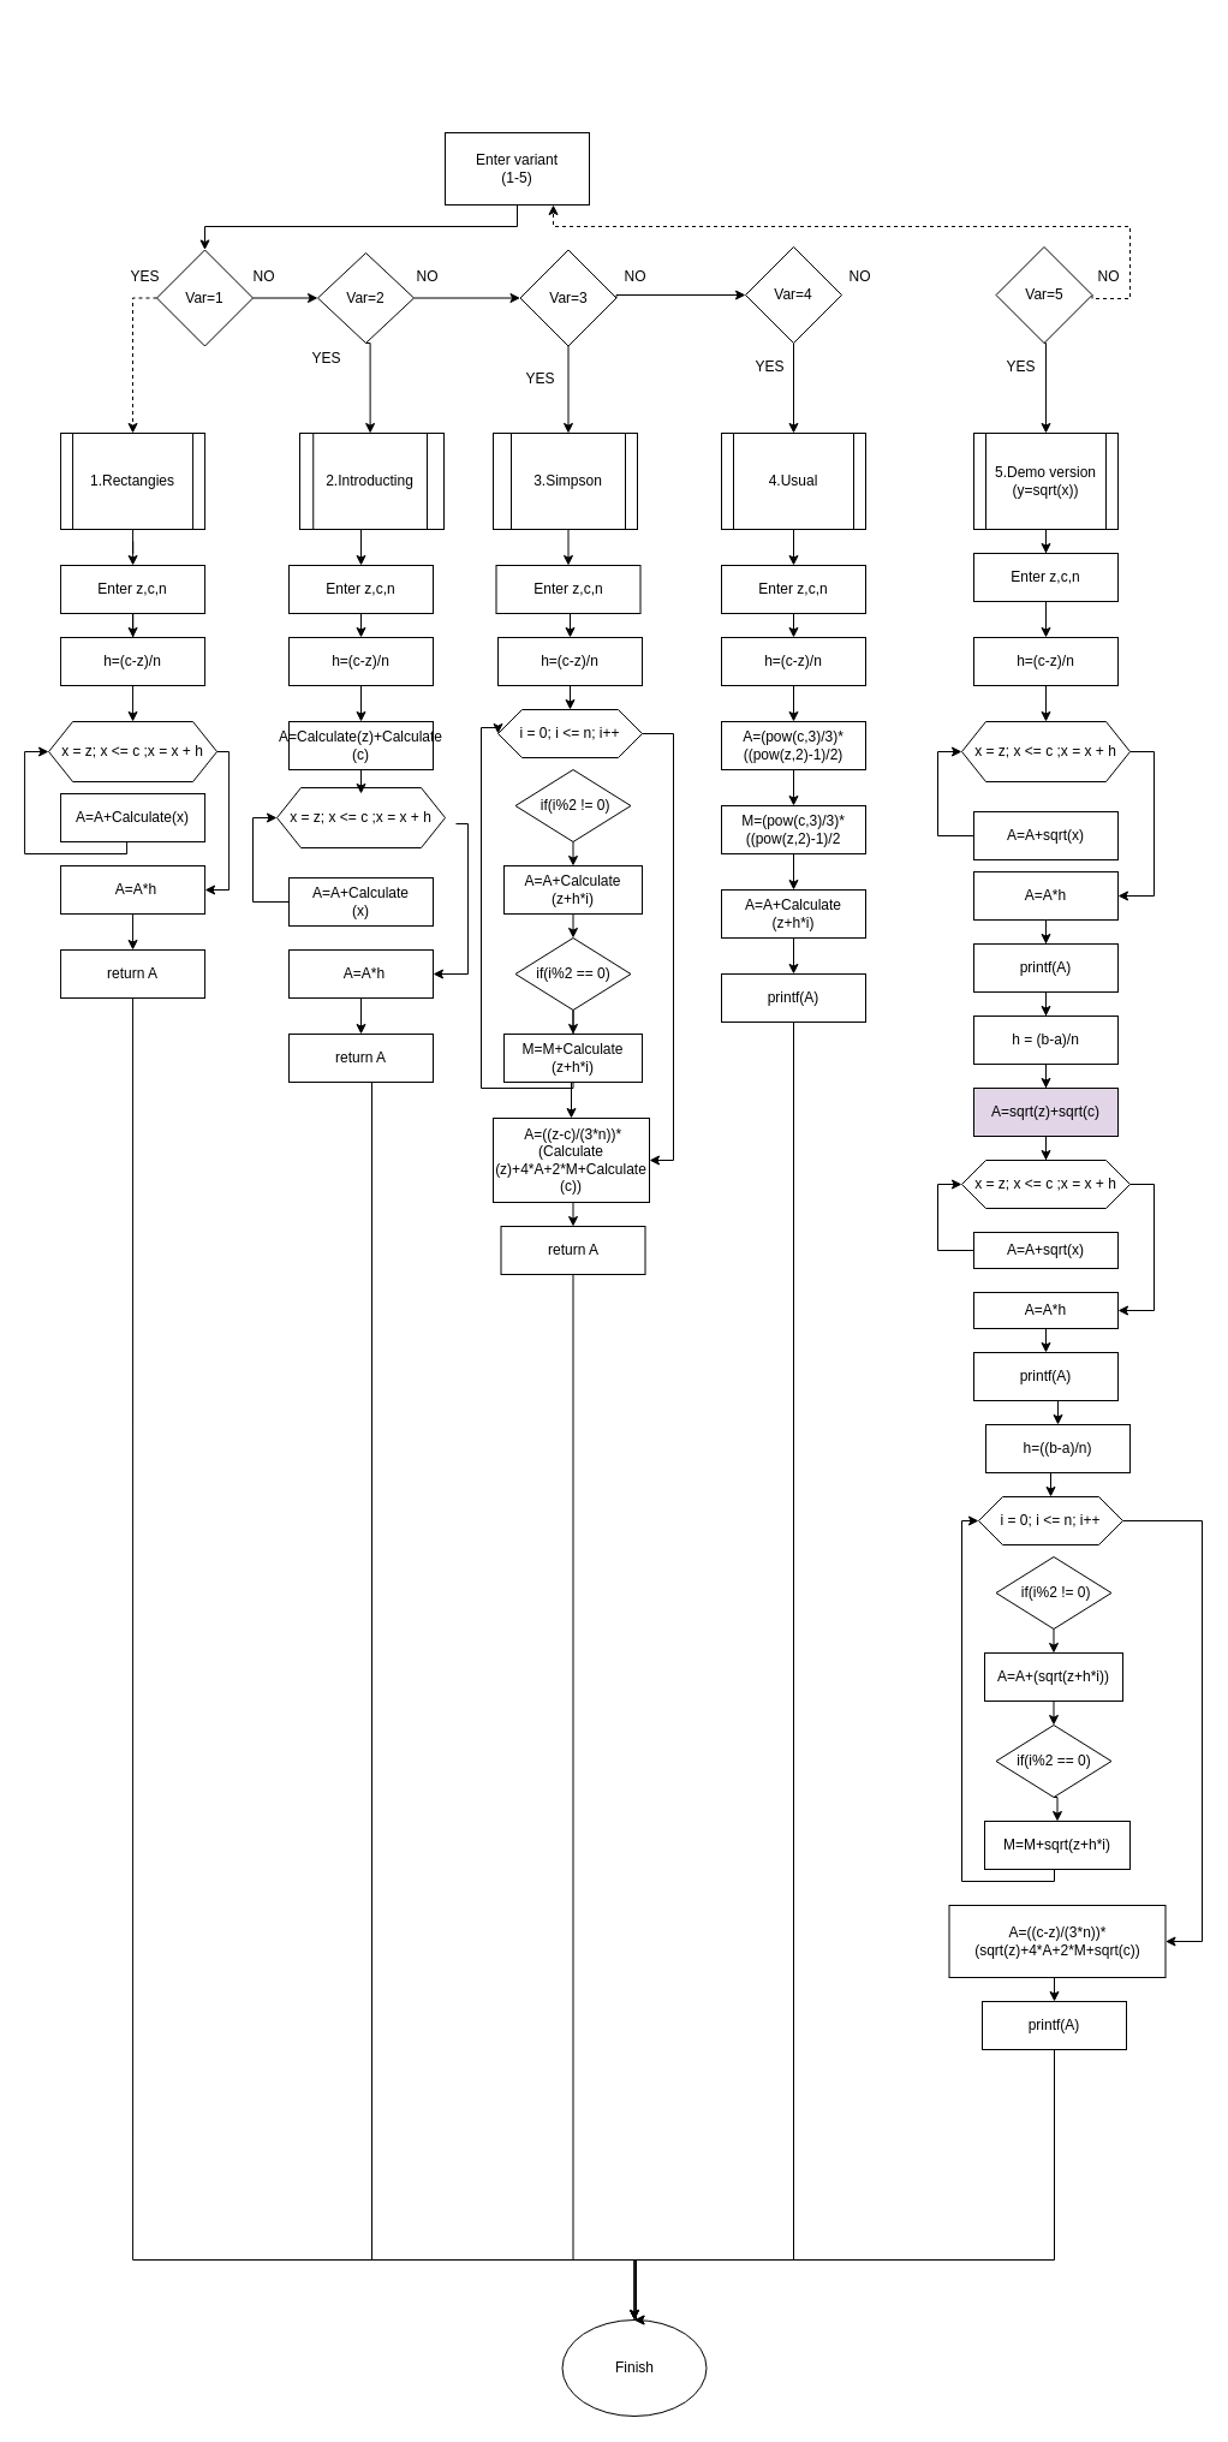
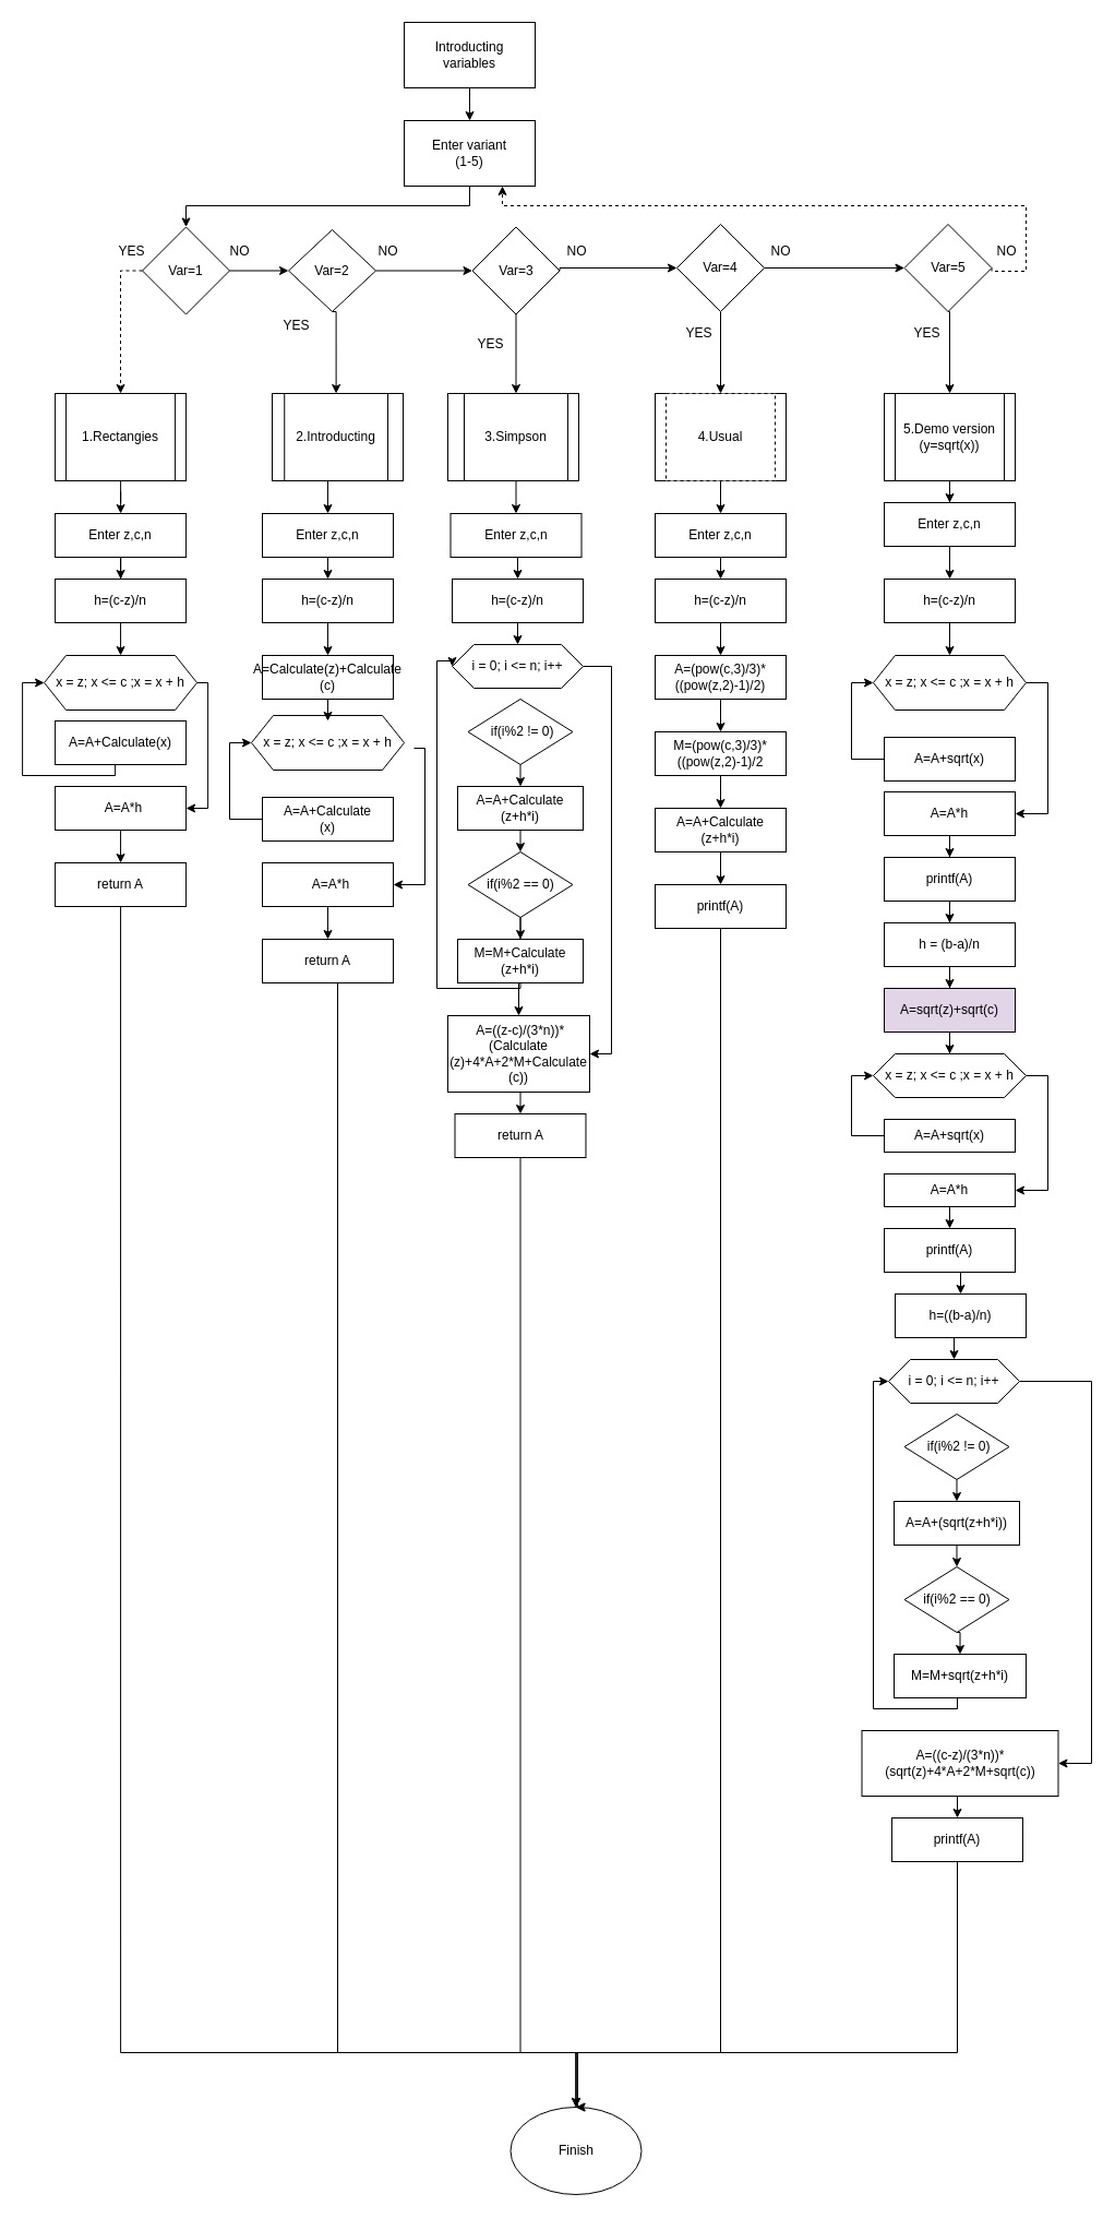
+ <mxCell id="3" value="Introducting&lt;br&gt;variables" style="whiteSpace=wrap;html=1;" vertex="1" parent="1"><mxGeometry x="370" y="20" width="120" height="60" as="geometry" /></mxCell>
+ <mxCell id="2" value="" style="edgeStyle=orthogonalEdgeStyle;rounded=0;orthogonalLoop=1;jettySize=auto;html=1;" edge="1" parent="1" source="3" target="5"><mxGeometry relative="1" as="geometry" /></mxCell>
+ <mxCell id="13" style="edgeStyle=orthogonalEdgeStyle;rounded=0;orthogonalLoop=1;jettySize=auto;html=1;exitX=1;exitY=0.5;exitDx=0;exitDy=0;" edge="1" parent="1" source="15" target="21"><mxGeometry relative="1" as="geometry" /></mxCell>
- <mxCell id="41" value="4.Usual" style="rounded=0;whiteSpace=wrap;html=1;" vertex="1" parent="1"><mxGeometry x="610" y="360" width="100" height="80" as="geometry" /></mxCell>
+ <mxCell id="41" value="4.Usual" style="rounded=0;whiteSpace=wrap;html=1;dashed=1;" vertex="1" parent="1"><mxGeometry x="610" y="360" width="100" height="80" as="geometry" /></mxCell>
